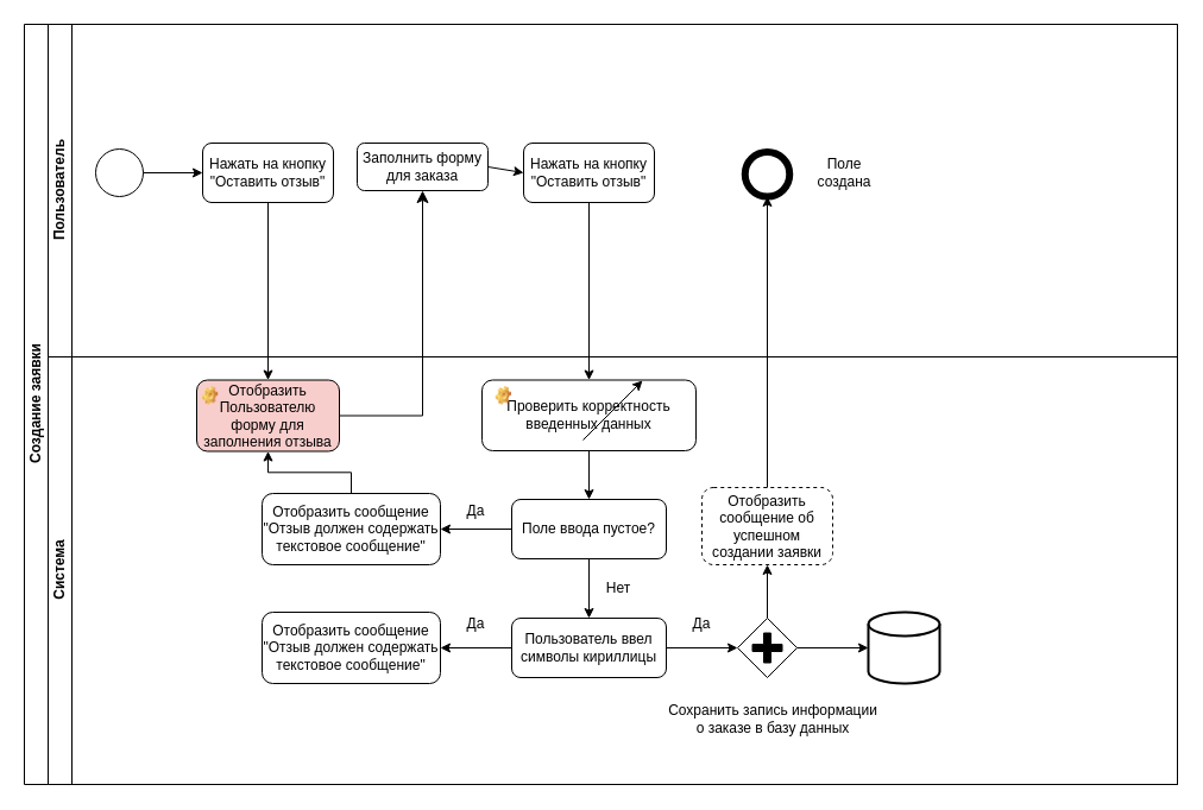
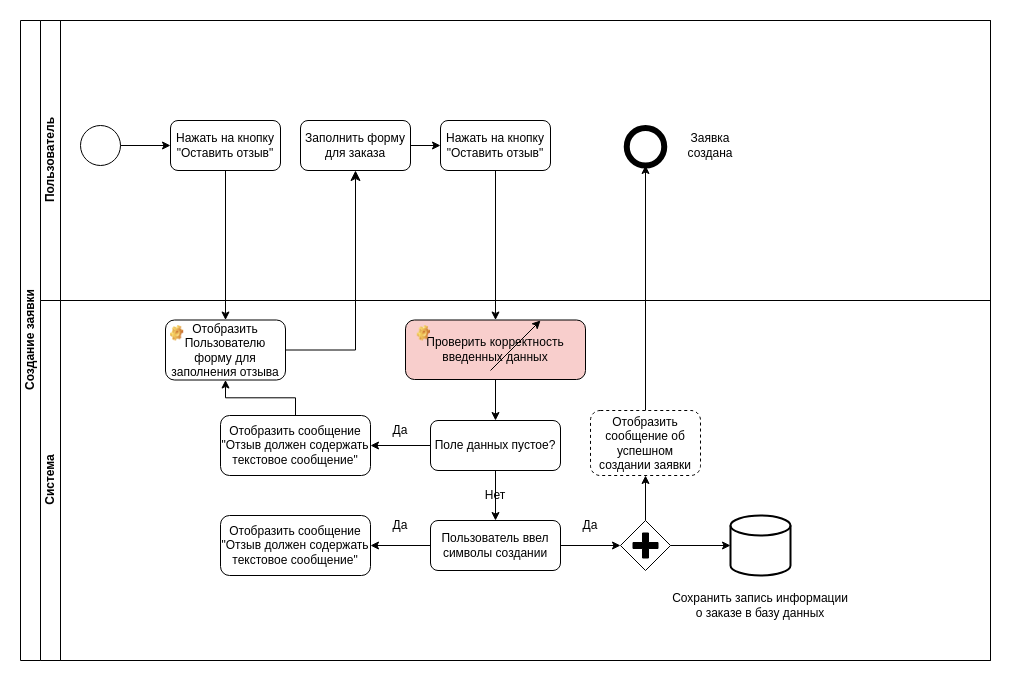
- <mxCell id="7" value="Заполнить форму для заказа" style="rounded=1;whiteSpace=wrap;html=1;" vertex="1" parent="3"><mxGeometry x="260" y="100" width="110" height="40" as="geometry" /></mxCell>
+ <mxCell id="7" value="Заполнить форму для заказа" style="rounded=1;whiteSpace=wrap;html=1;" vertex="1" parent="3"><mxGeometry x="260" y="100" width="110" height="50" as="geometry" /></mxCell>
- <mxCell id="9" value="Поле создана" style="text;html=1;align=center;verticalAlign=middle;whiteSpace=wrap;rounded=0;" vertex="1" parent="3"><mxGeometry x="640" y="110" width="60" height="30" as="geometry" /></mxCell>
+ <mxCell id="9" value="Заявка создана" style="text;html=1;align=center;verticalAlign=middle;whiteSpace=wrap;rounded=0;" vertex="1" parent="3"><mxGeometry x="640" y="110" width="60" height="30" as="geometry" /></mxCell>
- <mxCell id="15" value="Отобразить Пользователю форму для заполнения отзыва" style="rounded=1;whiteSpace=wrap;html=1;fillColor=#f8cecc;" vertex="1" parent="14"><mxGeometry x="125" y="19.5" width="120" height="60" as="geometry" /></mxCell>
+ <mxCell id="15" value="Отобразить Пользователю форму для заполнения отзыва" style="rounded=1;whiteSpace=wrap;html=1;" vertex="1" parent="14"><mxGeometry x="125" y="19.5" width="120" height="60" as="geometry" /></mxCell>
- <mxCell id="20" value="Проверить корректность введенных данных" style="rounded=1;whiteSpace=wrap;html=1;" vertex="1" parent="14"><mxGeometry x="365" y="19.5" width="180" height="59.5" as="geometry" /></mxCell>
+ <mxCell id="20" value="Проверить корректность введенных данных" style="rounded=1;whiteSpace=wrap;html=1;fillColor=#f8cecc;" vertex="1" parent="14"><mxGeometry x="365" y="19.5" width="180" height="59.5" as="geometry" /></mxCell>
- <mxCell id="19" value="Поле ввода пустое?" style="rounded=1;whiteSpace=wrap;html=1;" vertex="1" parent="14"><mxGeometry x="390" y="120" width="130" height="50" as="geometry" /></mxCell>
+ <mxCell id="19" value="Поле данных пустое?" style="rounded=1;whiteSpace=wrap;html=1;" vertex="1" parent="14"><mxGeometry x="390" y="120" width="130" height="50" as="geometry" /></mxCell>
- <mxCell id="23" value="Нет" style="text;html=1;align=center;verticalAlign=middle;whiteSpace=wrap;rounded=0;" vertex="1" parent="14"><mxGeometry x="450" y="180" width="60" height="30" as="geometry" /></mxCell>
+ <mxCell id="23" value="Нет" style="text;html=1;align=center;verticalAlign=middle;whiteSpace=wrap;rounded=0;" vertex="1" parent="14"><mxGeometry x="425" y="180" width="60" height="30" as="geometry" /></mxCell>
- <mxCell id="34" value="Пользователь ввел символы кириллицы" style="rounded=1;whiteSpace=wrap;html=1;" vertex="1" parent="14"><mxGeometry x="390" y="220" width="130" height="50" as="geometry" /></mxCell>
+ <mxCell id="34" value="Пользователь ввел символы создании" style="rounded=1;whiteSpace=wrap;html=1;" vertex="1" parent="14"><mxGeometry x="390" y="220" width="130" height="50" as="geometry" /></mxCell>
- <mxCell id="18" value="Сохранить запись информации о заказе в базу данных" style="text;html=1;align=center;verticalAlign=middle;whiteSpace=wrap;rounded=0;" vertex="1" parent="14"><mxGeometry x="520" y="290" width="180" height="30" as="geometry" /></mxCell>
+ <mxCell id="18" value="Сохранить запись информации о заказе в базу данных" style="text;html=1;align=center;verticalAlign=middle;whiteSpace=wrap;rounded=0;" vertex="1" parent="14"><mxGeometry x="630" y="290" width="180" height="30" as="geometry" /></mxCell>
